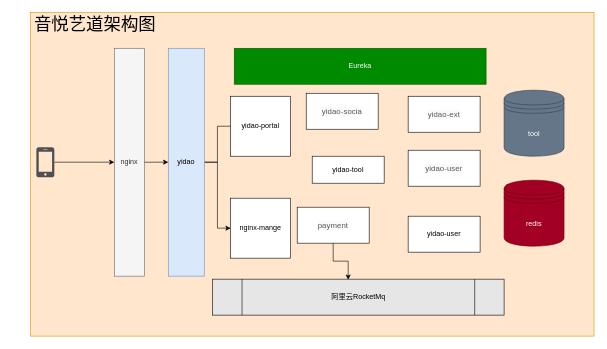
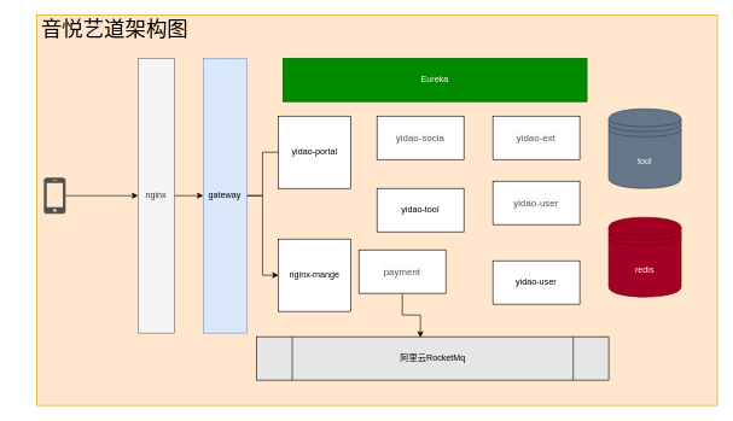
- <mxCell id="14" value="&lt;span class=&quot;cm-variable&quot; style=&quot;box-sizing: border-box ; color: rgb(89 , 89 , 89) ; font-family: , &amp;#34;consolas&amp;#34; , &amp;#34;liberation mono&amp;#34; , &amp;#34;menlo&amp;#34; , &amp;#34;courier&amp;#34; , monospace ; font-size: 13px ; letter-spacing: 0.12px ; background-color: rgb(249 , 249 , 249)&quot;&gt;yidao&lt;/span&gt;&lt;span class=&quot;cm-operator&quot; style=&quot;box-sizing: border-box ; color: rgb(215 , 58 , 73) ; font-family: , &amp;#34;consolas&amp;#34; , &amp;#34;liberation mono&amp;#34; , &amp;#34;menlo&amp;#34; , &amp;#34;courier&amp;#34; , monospace ; font-size: 13px ; letter-spacing: 0.12px ; background-color: rgb(249 , 249 , 249)&quot;&gt;-&lt;/span&gt;&lt;span class=&quot;cm-variable&quot; style=&quot;box-sizing: border-box ; color: rgb(89 , 89 , 89) ; font-family: , &amp;#34;consolas&amp;#34; , &amp;#34;liberation mono&amp;#34; , &amp;#34;menlo&amp;#34; , &amp;#34;courier&amp;#34; , monospace ; font-size: 13px ; letter-spacing: 0.12px ; background-color: rgb(249 , 249 , 249)&quot;&gt;socia&lt;/span&gt;" style="rounded=0;whiteSpace=wrap;html=1;" vertex="1" parent="1"><mxGeometry x="510" y="155" width="120" height="60" as="geometry" /></mxCell>
+ <mxCell id="14" value="&lt;span class=&quot;cm-variable&quot; style=&quot;box-sizing: border-box ; color: rgb(89 , 89 , 89) ; font-family: , &amp;#34;consolas&amp;#34; , &amp;#34;liberation mono&amp;#34; , &amp;#34;menlo&amp;#34; , &amp;#34;courier&amp;#34; , monospace ; font-size: 13px ; letter-spacing: 0.12px ; background-color: rgb(249 , 249 , 249)&quot;&gt;yidao&lt;/span&gt;&lt;span class=&quot;cm-operator&quot; style=&quot;box-sizing: border-box ; color: rgb(215 , 58 , 73) ; font-family: , &amp;#34;consolas&amp;#34; , &amp;#34;liberation mono&amp;#34; , &amp;#34;menlo&amp;#34; , &amp;#34;courier&amp;#34; , monospace ; font-size: 13px ; letter-spacing: 0.12px ; background-color: rgb(249 , 249 , 249)&quot;&gt;-&lt;/span&gt;&lt;span class=&quot;cm-variable&quot; style=&quot;box-sizing: border-box ; color: rgb(89 , 89 , 89) ; font-family: , &amp;#34;consolas&amp;#34; , &amp;#34;liberation mono&amp;#34; , &amp;#34;menlo&amp;#34; , &amp;#34;courier&amp;#34; , monospace ; font-size: 13px ; letter-spacing: 0.12px ; background-color: rgb(249 , 249 , 249)&quot;&gt;socia&lt;/span&gt;" style="rounded=0;whiteSpace=wrap;html=1;" vertex="1" parent="1"><mxGeometry x="520" y="160" width="120" height="60" as="geometry" /></mxCell>
- <mxCell id="7" value="yidao" style="rounded=0;whiteSpace=wrap;html=1;fillColor=#dae8fc;strokeColor=#6c8ebf;" vertex="1" parent="1"><mxGeometry x="280" y="80" width="60" height="380" as="geometry" /></mxCell>
+ <mxCell id="7" value="gateway" style="rounded=0;whiteSpace=wrap;html=1;fillColor=#dae8fc;strokeColor=#6c8ebf;" vertex="1" parent="1"><mxGeometry x="280" y="80" width="60" height="380" as="geometry" /></mxCell>
- <mxCell id="13" value="yidao-tool" style="rounded=0;whiteSpace=wrap;html=1;" vertex="1" parent="1"><mxGeometry x="520" y="260" width="120" height="45" as="geometry" /></mxCell>
+ <mxCell id="13" value="yidao-tool" style="rounded=0;whiteSpace=wrap;html=1;" vertex="1" parent="1"><mxGeometry x="520" y="260" width="120" height="60" as="geometry" /></mxCell>
